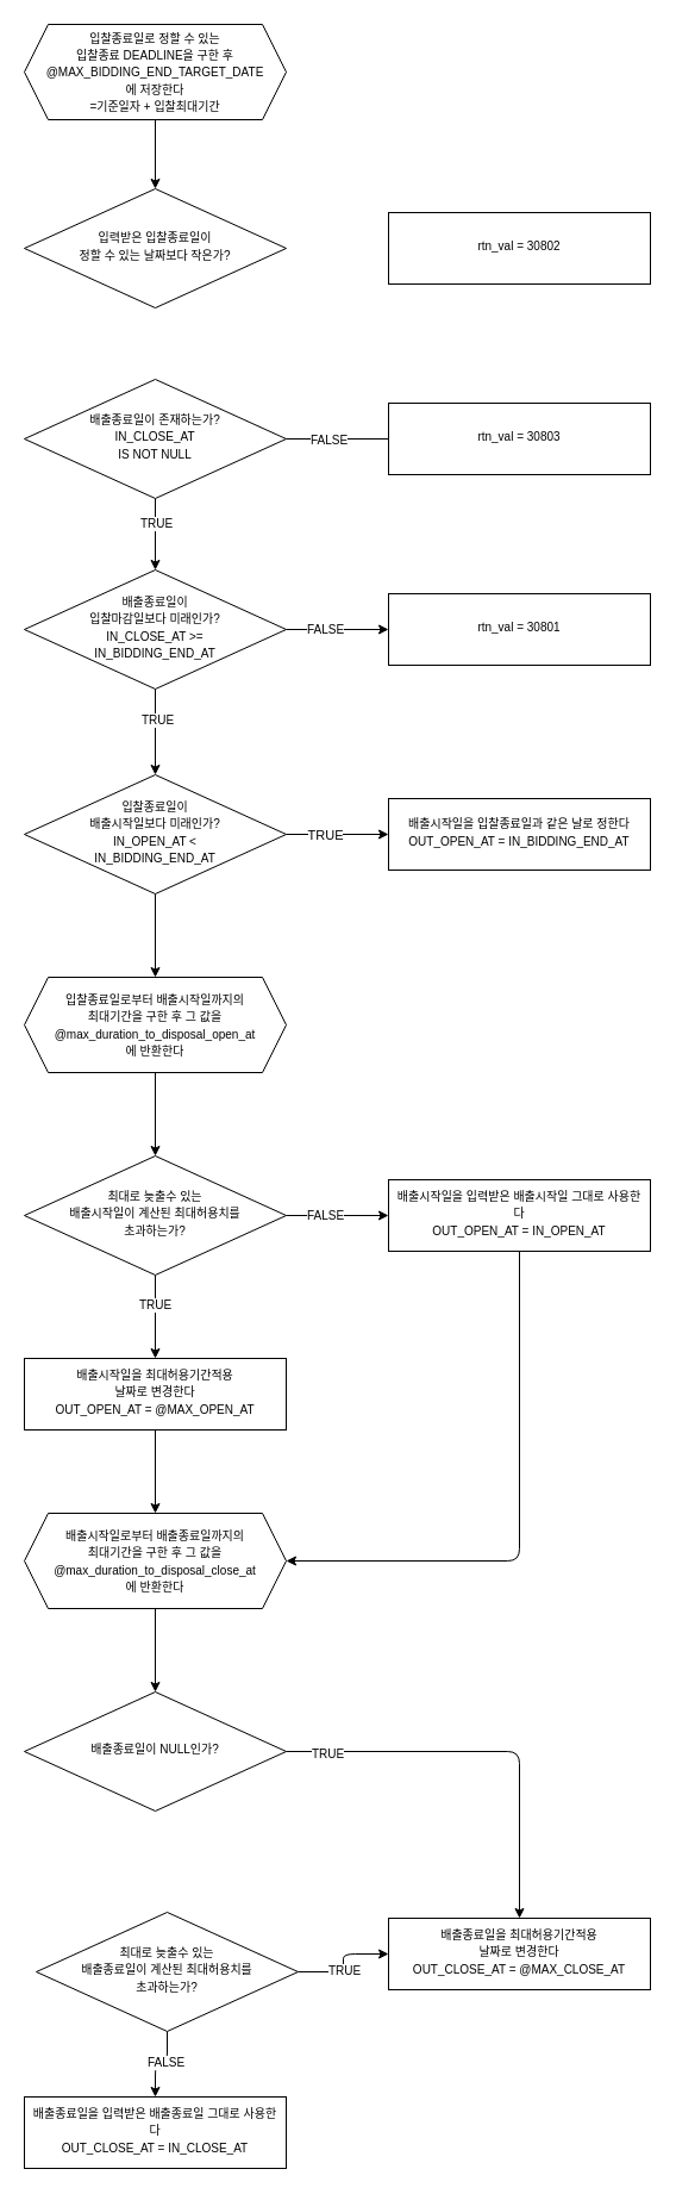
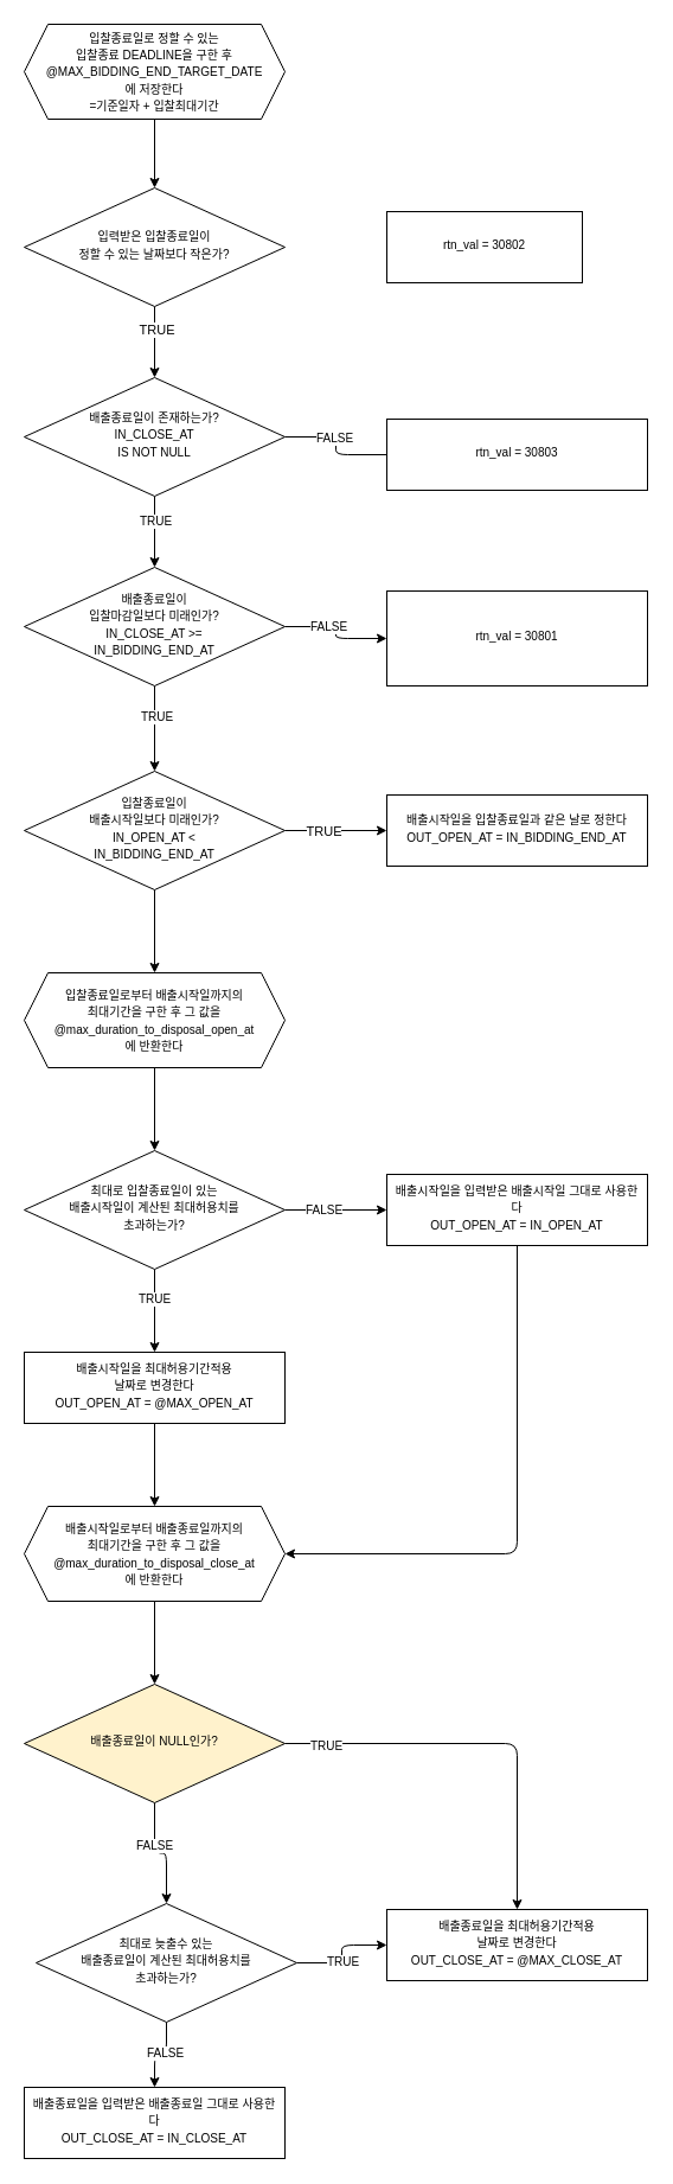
- <mxCell id="47" value="&lt;font style=&quot;font-size: 10px&quot;&gt;rtn_val = 30802&lt;/font&gt;" style="whiteSpace=wrap;html=1;shadow=0;strokeWidth=1;spacing=6;spacingTop=-4;" vertex="1" parent="1"><mxGeometry x="326" y="178" width="220" height="60" as="geometry" /></mxCell>
+ <mxCell id="47" value="&lt;font style=&quot;font-size: 10px&quot;&gt;rtn_val = 30802&lt;/font&gt;" style="whiteSpace=wrap;html=1;shadow=0;strokeWidth=1;spacing=6;spacingTop=-4;" vertex="1" parent="1"><mxGeometry x="326" y="178" width="165" height="60" as="geometry" /></mxCell>
+ <mxCell id="2" value="" style="edgeStyle=none;html=1;exitX=0.5;exitY=1;exitDx=0;exitDy=0;entryX=0.5;entryY=0;entryDx=0;entryDy=0;" edge="1" parent="1" source="4" target="16"><mxGeometry relative="1" as="geometry"><mxPoint x="130" y="238" as="sourcePoint" /><mxPoint x="130" y="328" as="targetPoint" /></mxGeometry></mxCell>
+ <mxCell id="3" value="TRUE" style="edgeLabel;html=1;align=center;verticalAlign=middle;resizable=0;points=[];" vertex="1" connectable="0" parent="2"><mxGeometry x="-0.372" y="1" relative="1" as="geometry"><mxPoint as="offset" /></mxGeometry></mxCell>
- <mxCell id="49" value="&lt;font style=&quot;font-size: 10px&quot;&gt;rtn_val = 30803&lt;/font&gt;" style="whiteSpace=wrap;html=1;shadow=0;strokeWidth=1;spacing=6;spacingTop=-4;" vertex="1" parent="1"><mxGeometry x="326" y="338" width="220" height="60" as="geometry" /></mxCell>
+ <mxCell id="49" value="&lt;font style=&quot;font-size: 10px&quot;&gt;rtn_val = 30803&lt;/font&gt;" style="whiteSpace=wrap;html=1;shadow=0;strokeWidth=1;spacing=6;spacingTop=-4;" vertex="1" parent="1"><mxGeometry x="326" y="353" width="220" height="60" as="geometry" /></mxCell>
- <mxCell id="48" value="&lt;font style=&quot;font-size: 10px&quot;&gt;rtn_val = 30801&lt;/font&gt;" style="whiteSpace=wrap;html=1;shadow=0;strokeWidth=1;spacing=6;spacingTop=-4;" vertex="1" parent="1"><mxGeometry x="326" y="498" width="220" height="60" as="geometry" /></mxCell>
+ <mxCell id="48" value="&lt;font style=&quot;font-size: 10px&quot;&gt;rtn_val = 30801&lt;/font&gt;" style="whiteSpace=wrap;html=1;shadow=0;strokeWidth=1;spacing=6;spacingTop=-4;" vertex="1" parent="1"><mxGeometry x="326" y="498" width="220" height="80" as="geometry" /></mxCell>
- <mxCell id="28" value="&lt;span style=&quot;font-size: 10px&quot;&gt;최대로 늦출수 있는 &lt;br&gt;배출시작일이 계산된 최대허용치를 &lt;br&gt;초과하는가?&lt;/span&gt;" style="rhombus;whiteSpace=wrap;html=1;shadow=0;strokeWidth=1;spacing=6;spacingTop=-4;" vertex="1" parent="1"><mxGeometry x="20" y="970" width="220" height="100" as="geometry" /></mxCell>
+ <mxCell id="28" value="&lt;span style=&quot;font-size: 10px&quot;&gt;최대로 입찰종료일이 있는 &lt;br&gt;배출시작일이 계산된 최대허용치를 &lt;br&gt;초과하는가?&lt;/span&gt;" style="rhombus;whiteSpace=wrap;html=1;shadow=0;strokeWidth=1;spacing=6;spacingTop=-4;" vertex="1" parent="1"><mxGeometry x="20" y="970" width="220" height="100" as="geometry" /></mxCell>
- <mxCell id="39" value="&lt;span style=&quot;font-size: 10px&quot;&gt;배출종료일이 NULL인가?&lt;/span&gt;" style="rhombus;whiteSpace=wrap;html=1;shadow=0;strokeWidth=1;spacing=6;spacingTop=-4;" vertex="1" parent="1"><mxGeometry x="20" y="1420" width="220" height="100" as="geometry" /></mxCell>
+ <mxCell id="39" value="&lt;span style=&quot;font-size: 10px&quot;&gt;배출종료일이 NULL인가?&lt;/span&gt;" style="rhombus;whiteSpace=wrap;html=1;shadow=0;strokeWidth=1;spacing=6;spacingTop=-4;fillColor=#fff2cc;" vertex="1" parent="1"><mxGeometry x="20" y="1420" width="220" height="100" as="geometry" /></mxCell>
+ <mxCell id="35" value="" style="edgeStyle=orthogonalEdgeStyle;html=1;fontSize=10;entryX=0.5;entryY=0;entryDx=0;entryDy=0;" edge="1" parent="1" source="39" target="44"><mxGeometry relative="1" as="geometry"><mxPoint x="171" y="1570" as="targetPoint" /></mxGeometry></mxCell>
+ <mxCell id="36" value="FALSE" style="edgeLabel;html=1;align=center;verticalAlign=middle;resizable=0;points=[];fontSize=10;" vertex="1" connectable="0" parent="35"><mxGeometry x="-0.254" y="-1" relative="1" as="geometry"><mxPoint as="offset" /></mxGeometry></mxCell>
